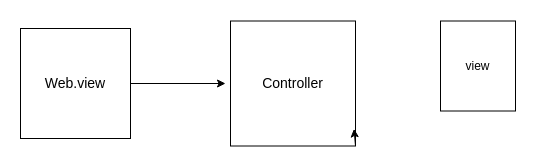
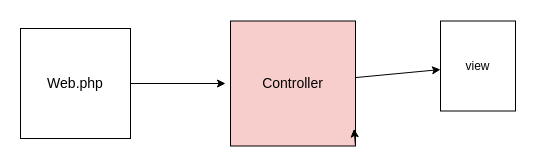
+ <mxCell id="5" value="" style="edgeStyle=none;html=1;" edge="1" parent="1" source="6" target="4"><mxGeometry relative="1" as="geometry" /></mxCell>
- <mxCell id="3" value="&lt;font style=&quot;font-size: 14px;&quot;&gt;Web.view&lt;/font&gt;" style="whiteSpace=wrap;html=1;aspect=fixed;" vertex="1" parent="1"><mxGeometry x="20" y="28" width="110" height="110" as="geometry" /></mxCell>
+ <mxCell id="3" value="&lt;font style=&quot;font-size: 14px;&quot;&gt;Web.php&lt;/font&gt;" style="whiteSpace=wrap;html=1;aspect=fixed;" vertex="1" parent="1"><mxGeometry x="20" y="28" width="110" height="110" as="geometry" /></mxCell>
- <mxCell id="6" value="&lt;font style=&quot;font-size: 14px;&quot;&gt;Controller&lt;/font&gt;" style="whiteSpace=wrap;html=1;aspect=fixed;" vertex="1" parent="1"><mxGeometry x="230" y="20.5" width="125" height="125" as="geometry" /></mxCell>
+ <mxCell id="6" value="&lt;font style=&quot;font-size: 14px;&quot;&gt;Controller&lt;/font&gt;" style="whiteSpace=wrap;html=1;aspect=fixed;fillColor=#f8cecc;" vertex="1" parent="1"><mxGeometry x="230" y="20.5" width="125" height="125" as="geometry" /></mxCell>
